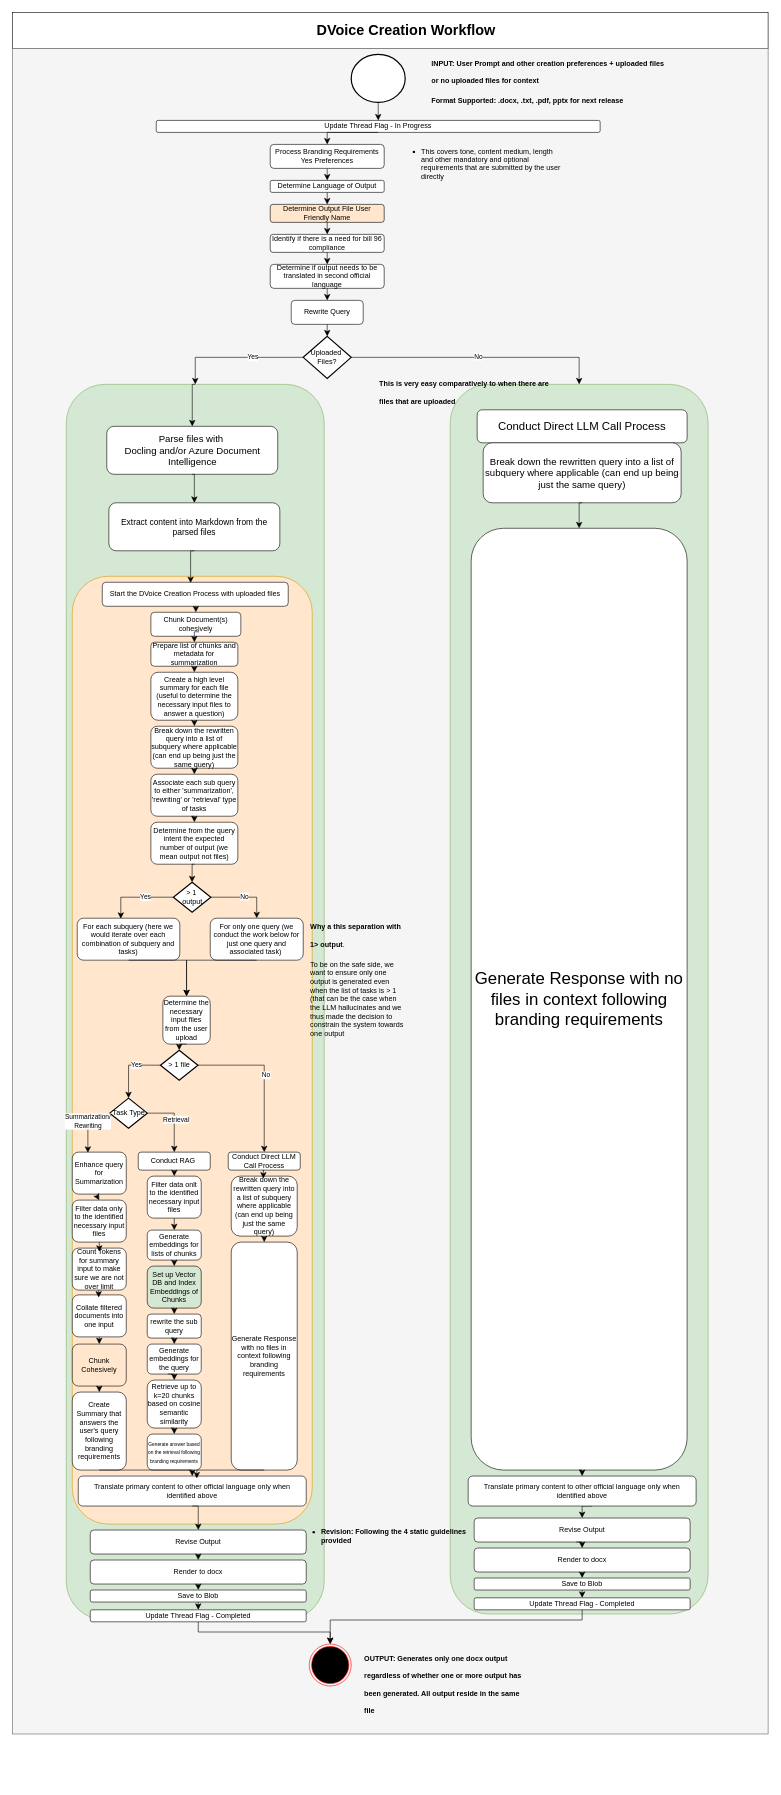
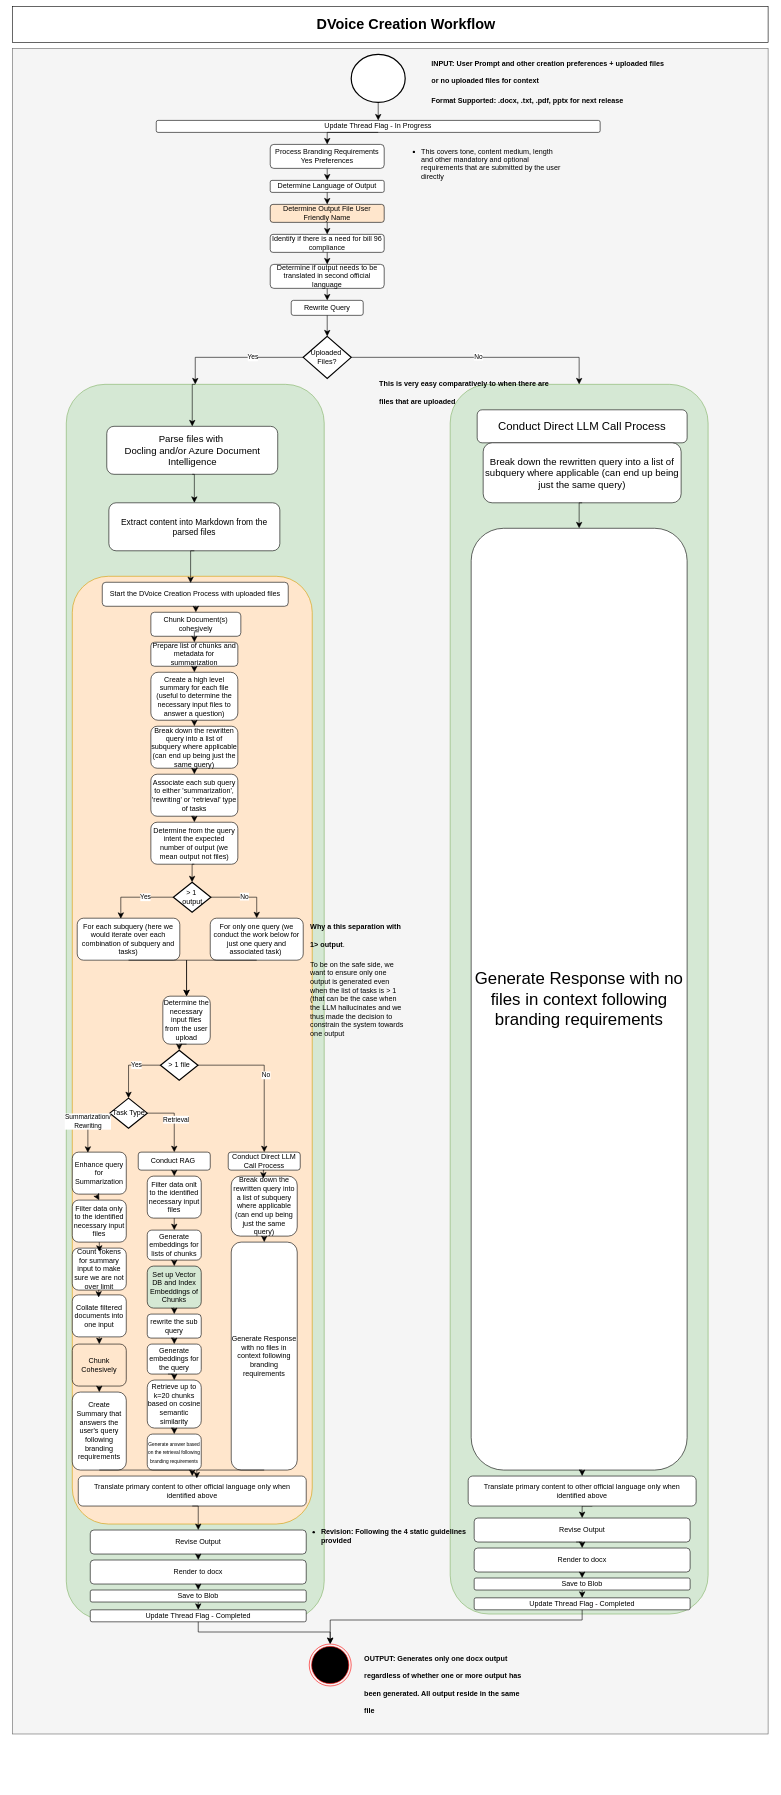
- <mxCell id="2" value="&lt;b&gt;&lt;font style=&quot;font-size: 24px;&quot;&gt;&lt;span style=&quot;white-space: pre;&quot;&gt;&#09;&lt;/span&gt;DVoice Creation Workflow&lt;/font&gt;&lt;/b&gt;" style="rounded=0;whiteSpace=wrap;html=1;" vertex="1" parent="1"><mxGeometry x="20" y="20" width="1260" height="60" as="geometry" /></mxCell>
+ <mxCell id="2" value="&lt;b&gt;&lt;font style=&quot;font-size: 24px;&quot;&gt;&lt;span style=&quot;white-space: pre;&quot;&gt;&#09;&lt;/span&gt;DVoice Creation Workflow&lt;/font&gt;&lt;/b&gt;" style="rounded=0;whiteSpace=wrap;html=1;" vertex="1" parent="1"><mxGeometry x="20" y="10" width="1260" height="60" as="geometry" /></mxCell>
- <mxCell id="10" value="Rewrite Query" style="rounded=1;whiteSpace=wrap;html=1;" vertex="1" parent="1"><mxGeometry x="485" y="500" width="120" height="40" as="geometry" /></mxCell>
+ <mxCell id="10" value="Rewrite Query" style="rounded=1;whiteSpace=wrap;html=1;" vertex="1" parent="1"><mxGeometry x="485" y="500" width="120" height="25" as="geometry" /></mxCell>
